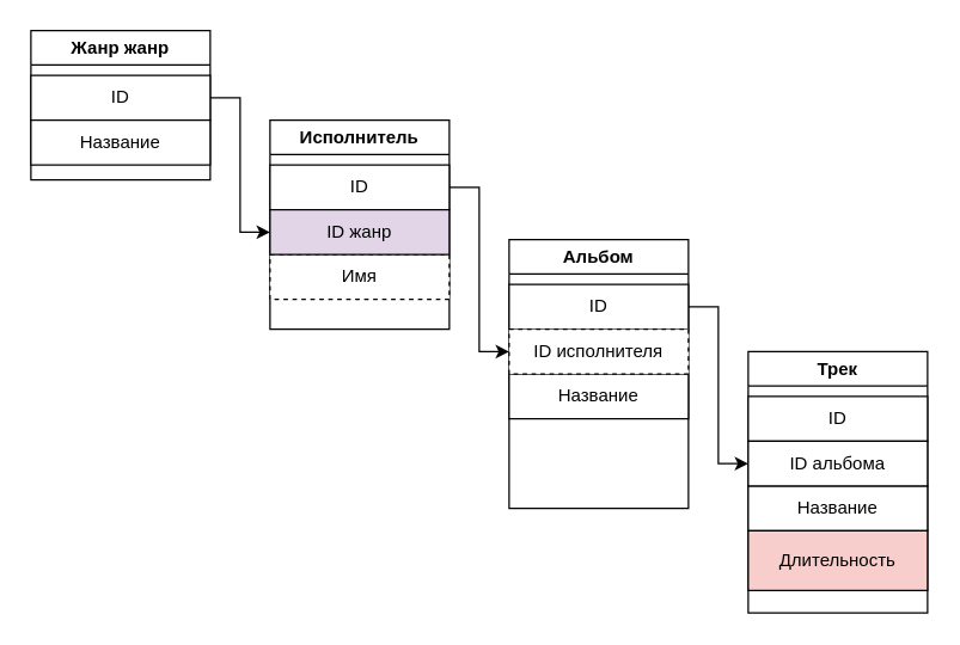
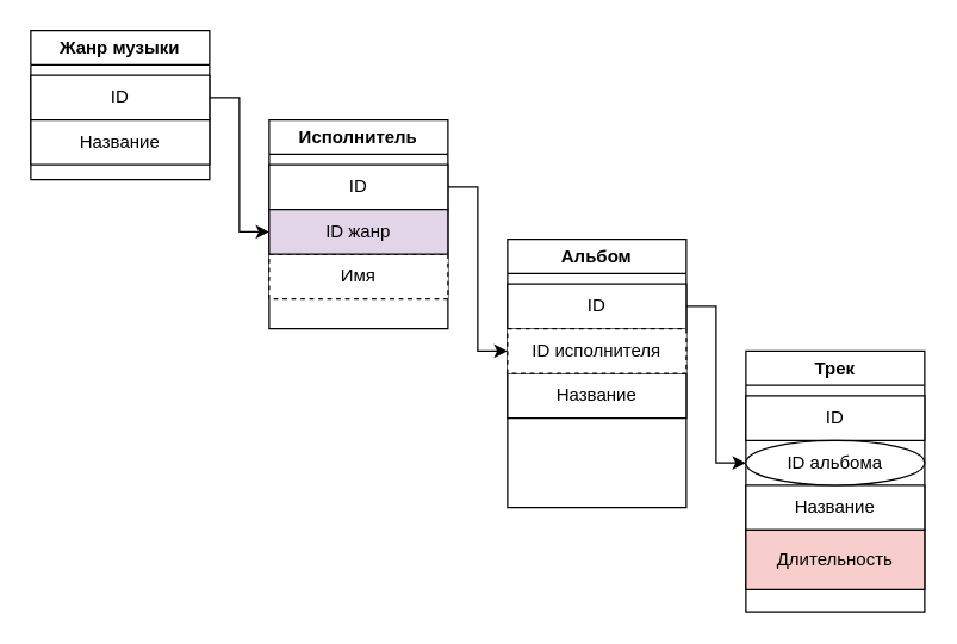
- <mxCell id="2" value="Жанр жанр" style="swimlane;whiteSpace=wrap;html=1;" parent="1" vertex="1"><mxGeometry x="20" y="20" width="120" height="100" as="geometry" /></mxCell>
+ <mxCell id="2" value="Жанр музыки" style="swimlane;whiteSpace=wrap;html=1;" parent="1" vertex="1"><mxGeometry x="20" y="20" width="120" height="100" as="geometry" /></mxCell>
- <mxCell id="20" value="ID альбома" style="rounded=0;whiteSpace=wrap;html=1;" parent="1" vertex="1"><mxGeometry x="500" y="295" width="120" height="30" as="geometry" /></mxCell>
+ <mxCell id="20" value="ID альбома" style="ellipse;whiteSpace=wrap;html=1;" parent="1" vertex="1"><mxGeometry x="500" y="295" width="120" height="30" as="geometry" /></mxCell>
